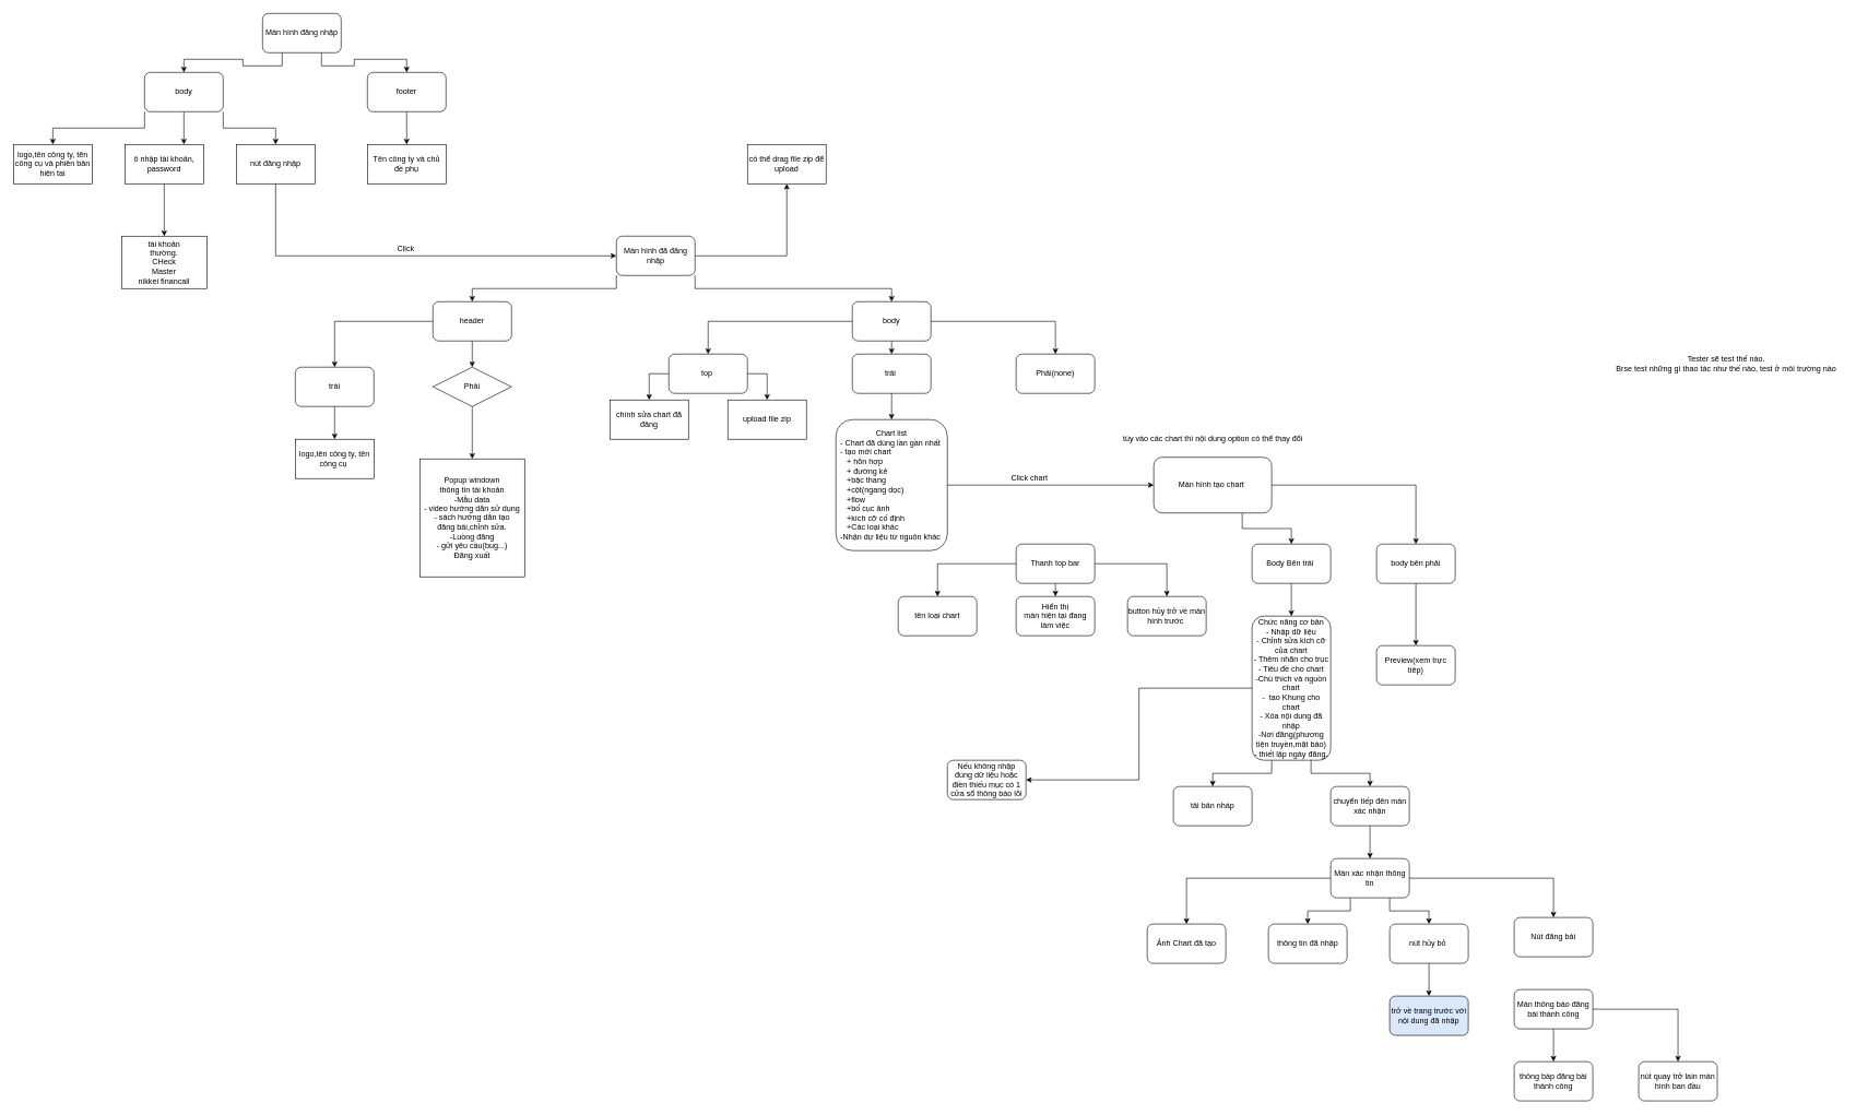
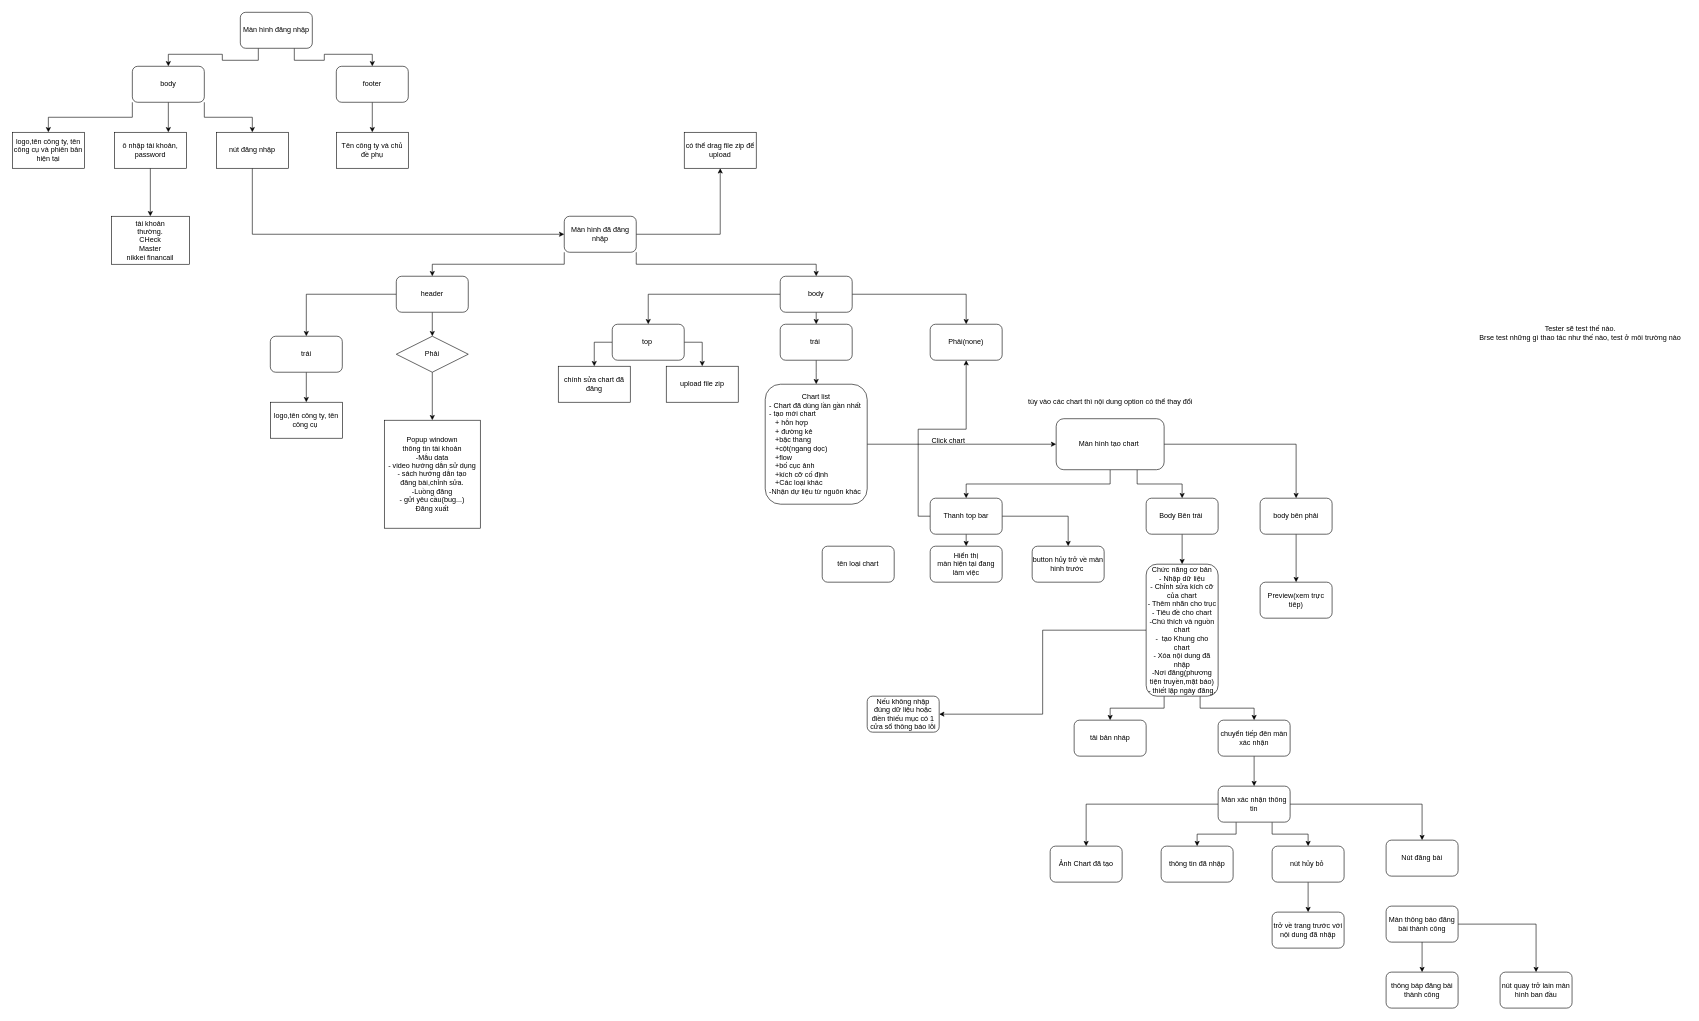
- <mxCell id="50" value="Click&amp;nbsp;" style="text;html=1;align=center;verticalAlign=middle;resizable=0;points=[];autosize=1;strokeColor=none;fillColor=none;" vertex="1" parent="1"><mxGeometry x="600" y="370" width="40" height="20" as="geometry" /></mxCell>
- <mxCell id="51" value="Click chart" style="text;html=1;align=center;verticalAlign=middle;resizable=0;points=[];autosize=1;strokeColor=none;fillColor=none;" vertex="1" parent="1"><mxGeometry x="1535" y="720" width="70" height="20" as="geometry" /></mxCell>
+ <mxCell id="51" value="Click chart" style="text;html=1;align=center;verticalAlign=middle;resizable=0;points=[];autosize=1;strokeColor=none;fillColor=none;" vertex="1" parent="1"><mxGeometry x="1545" y="725" width="70" height="20" as="geometry" /></mxCell>
+ <mxCell id="46" style="edgeStyle=orthogonalEdgeStyle;rounded=0;orthogonalLoop=1;jettySize=auto;html=1;exitX=0.5;exitY=1;exitDx=0;exitDy=0;entryX=0.5;entryY=0;entryDx=0;entryDy=0;" edge="1" parent="1" source="49" target="61"><mxGeometry relative="1" as="geometry" /></mxCell>
- <mxCell id="59" style="edgeStyle=orthogonalEdgeStyle;rounded=0;orthogonalLoop=1;jettySize=auto;html=1;exitX=0;exitY=0.5;exitDx=0;exitDy=0;entryX=0.5;entryY=0;entryDx=0;entryDy=0;" edge="1" parent="1" source="61" target="62"><mxGeometry relative="1" as="geometry" /></mxCell>
+ <mxCell id="59" style="edgeStyle=orthogonalEdgeStyle;rounded=0;orthogonalLoop=1;jettySize=auto;html=1;exitX=0;exitY=0.5;exitDx=0;exitDy=0;" edge="1" parent="1" source="61" target="42"><mxGeometry relative="1" as="geometry" /></mxCell>
- <mxCell id="69" value="Preview(xem trực tiêp)" style="whiteSpace=wrap;html=1;rounded=1;" vertex="1" parent="1"><mxGeometry x="2100" y="985" width="120" height="60" as="geometry" /></mxCell>
+ <mxCell id="69" value="Preview(xem trực tiêp)" style="whiteSpace=wrap;html=1;rounded=1;" vertex="1" parent="1"><mxGeometry x="2100" y="970" width="120" height="60" as="geometry" /></mxCell>
- <mxCell id="84" value="trở về trang trước với nội dung đã nhập" style="rounded=1;whiteSpace=wrap;html=1;fillColor=#dae8fc;" vertex="1" parent="1"><mxGeometry x="2120" y="1520" width="120" height="60" as="geometry" /></mxCell>
+ <mxCell id="84" value="trở về trang trước với nội dung đã nhập" style="rounded=1;whiteSpace=wrap;html=1;" vertex="1" parent="1"><mxGeometry x="2120" y="1520" width="120" height="60" as="geometry" /></mxCell>
